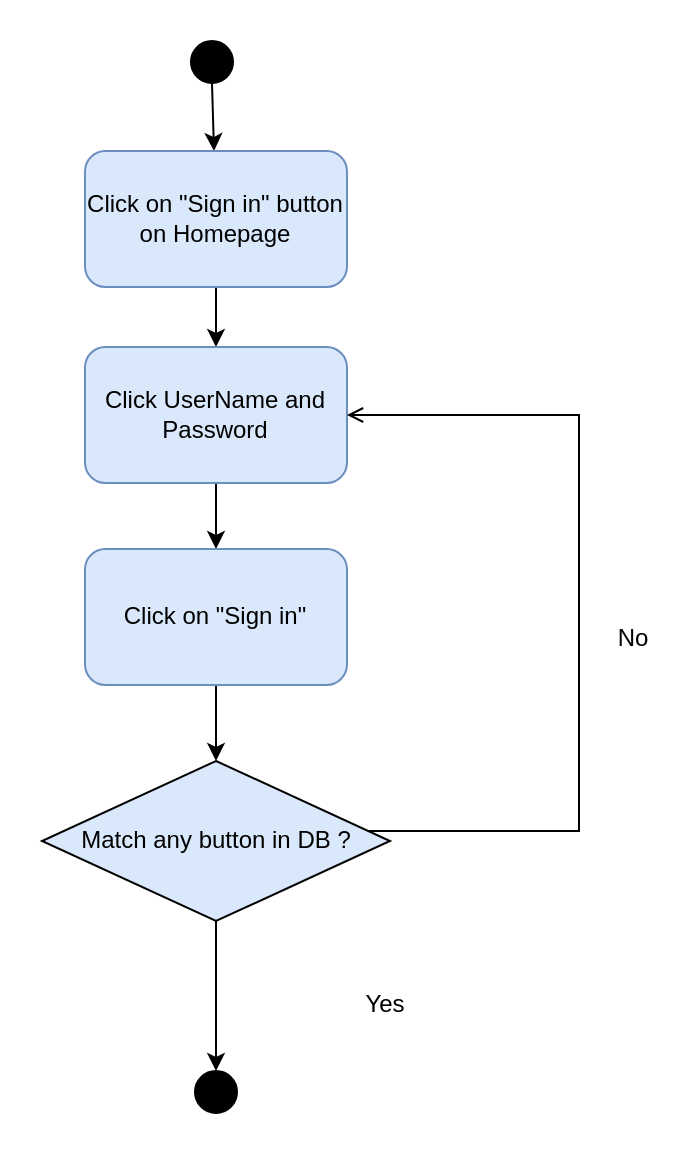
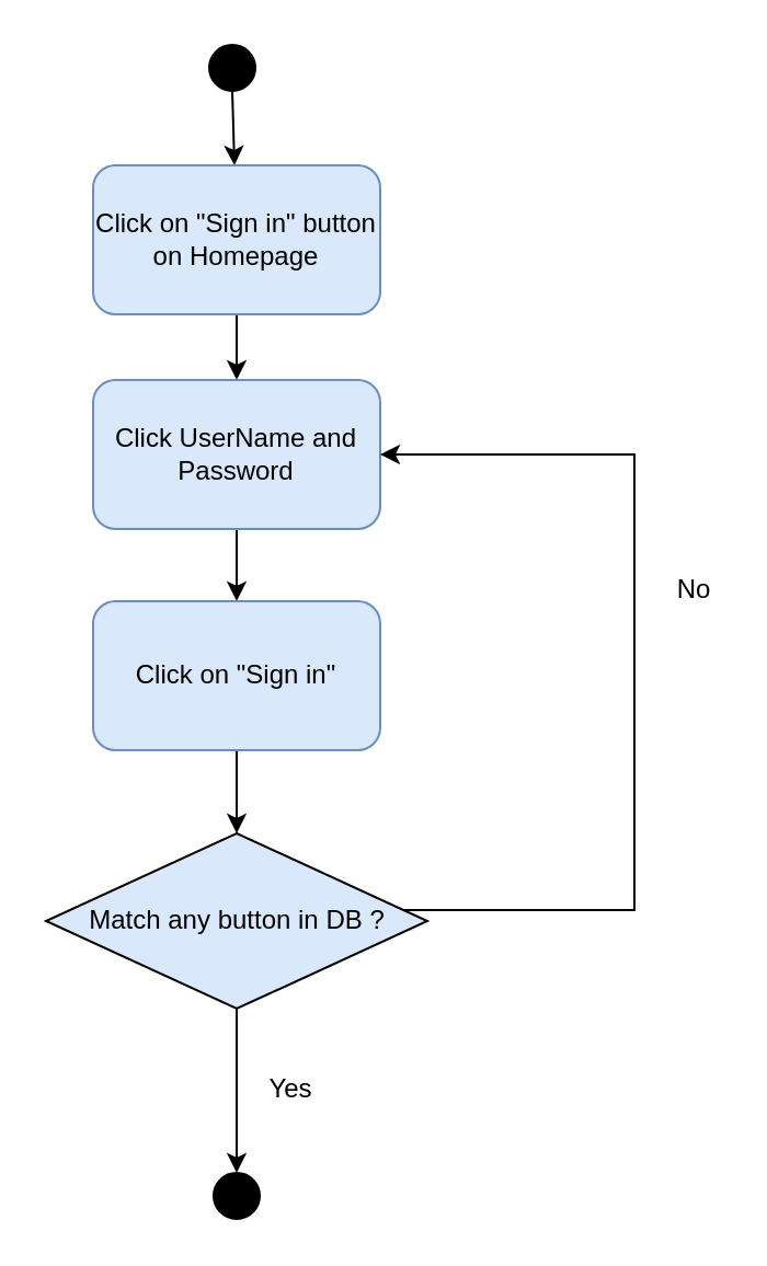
- <mxCell id="11" style="edgeStyle=orthogonalEdgeStyle;rounded=0;orthogonalLoop=1;jettySize=auto;html=1;entryX=1;entryY=0.5;entryDx=0;entryDy=0;endArrow=open;" edge="1" parent="1" source="13" target="8"><mxGeometry relative="1" as="geometry"><Array as="points"><mxPoint x="289" y="415" /><mxPoint x="289" y="207" /></Array></mxGeometry></mxCell>
+ <mxCell id="11" style="edgeStyle=orthogonalEdgeStyle;rounded=0;orthogonalLoop=1;jettySize=auto;html=1;entryX=1;entryY=0.5;entryDx=0;entryDy=0;" edge="1" parent="1" source="13" target="8"><mxGeometry relative="1" as="geometry"><Array as="points"><mxPoint x="289" y="415" /><mxPoint x="289" y="207" /></Array></mxGeometry></mxCell>
- <mxCell id="14" value="No" style="text;html=1;align=center;verticalAlign=middle;resizable=0;points=[];autosize=1;" vertex="1" parent="1"><mxGeometry x="303" y="310" width="25" height="18" as="geometry" /></mxCell>
+ <mxCell id="14" value="No" style="text;html=1;align=center;verticalAlign=middle;resizable=0;points=[];autosize=1;" vertex="1" parent="1"><mxGeometry x="303" y="260" width="25" height="18" as="geometry" /></mxCell>
- <mxCell id="15" value="Yes" style="text;html=1;align=center;verticalAlign=middle;resizable=0;points=[];autosize=1;" vertex="1" parent="1"><mxGeometry x="177" y="493" width="30" height="18" as="geometry" /></mxCell>
+ <mxCell id="15" value="Yes" style="text;html=1;align=center;verticalAlign=middle;resizable=0;points=[];autosize=1;" vertex="1" parent="1"><mxGeometry x="117" y="488" width="30" height="18" as="geometry" /></mxCell>
